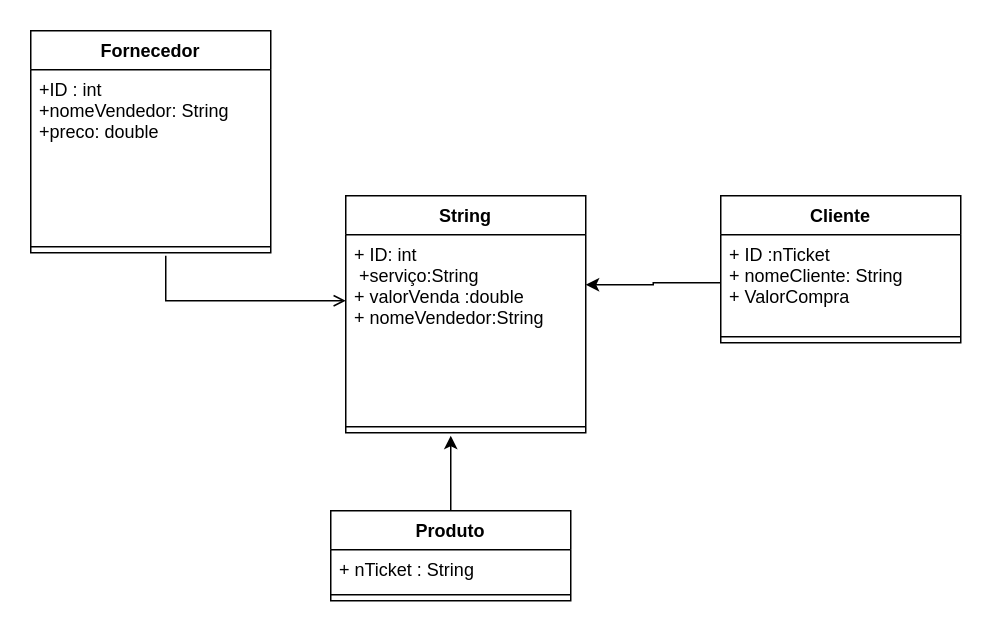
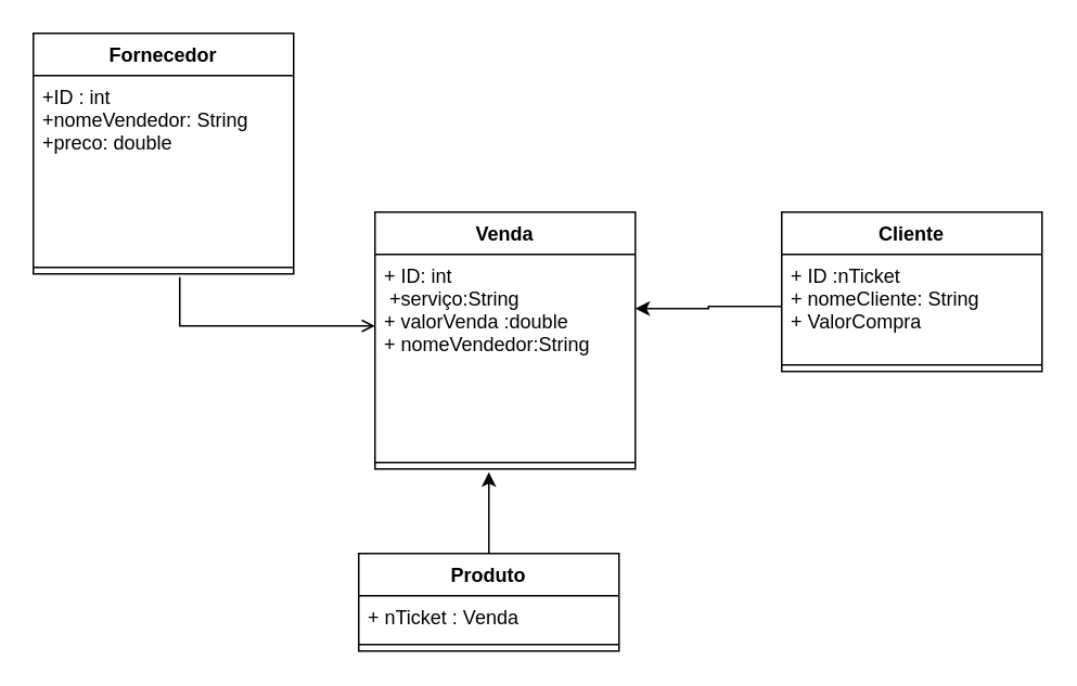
- <mxCell id="3" value="String&#10;" style="swimlane;fontStyle=1;align=center;verticalAlign=top;childLayout=stackLayout;horizontal=1;startSize=26;horizontalStack=0;resizeParent=1;resizeParentMax=0;resizeLast=0;collapsible=1;marginBottom=0;" parent="1" vertex="1"><mxGeometry x="230" y="130" width="160" height="158" as="geometry" /></mxCell>
+ <mxCell id="3" value="Venda&#10;" style="swimlane;fontStyle=1;align=center;verticalAlign=top;childLayout=stackLayout;horizontal=1;startSize=26;horizontalStack=0;resizeParent=1;resizeParentMax=0;resizeLast=0;collapsible=1;marginBottom=0;" parent="1" vertex="1"><mxGeometry x="230" y="130" width="160" height="158" as="geometry" /></mxCell>
- <mxCell id="15" value="+ nTicket : String" style="text;strokeColor=none;fillColor=none;align=left;verticalAlign=top;spacingLeft=4;spacingRight=4;overflow=hidden;rotatable=0;points=[[0,0.5],[1,0.5]];portConstraint=eastwest;" vertex="1" parent="14"><mxGeometry y="26" width="160" height="26" as="geometry" /></mxCell>
+ <mxCell id="15" value="+ nTicket : Venda" style="text;strokeColor=none;fillColor=none;align=left;verticalAlign=top;spacingLeft=4;spacingRight=4;overflow=hidden;rotatable=0;points=[[0,0.5],[1,0.5]];portConstraint=eastwest;" vertex="1" parent="14"><mxGeometry y="26" width="160" height="26" as="geometry" /></mxCell>
